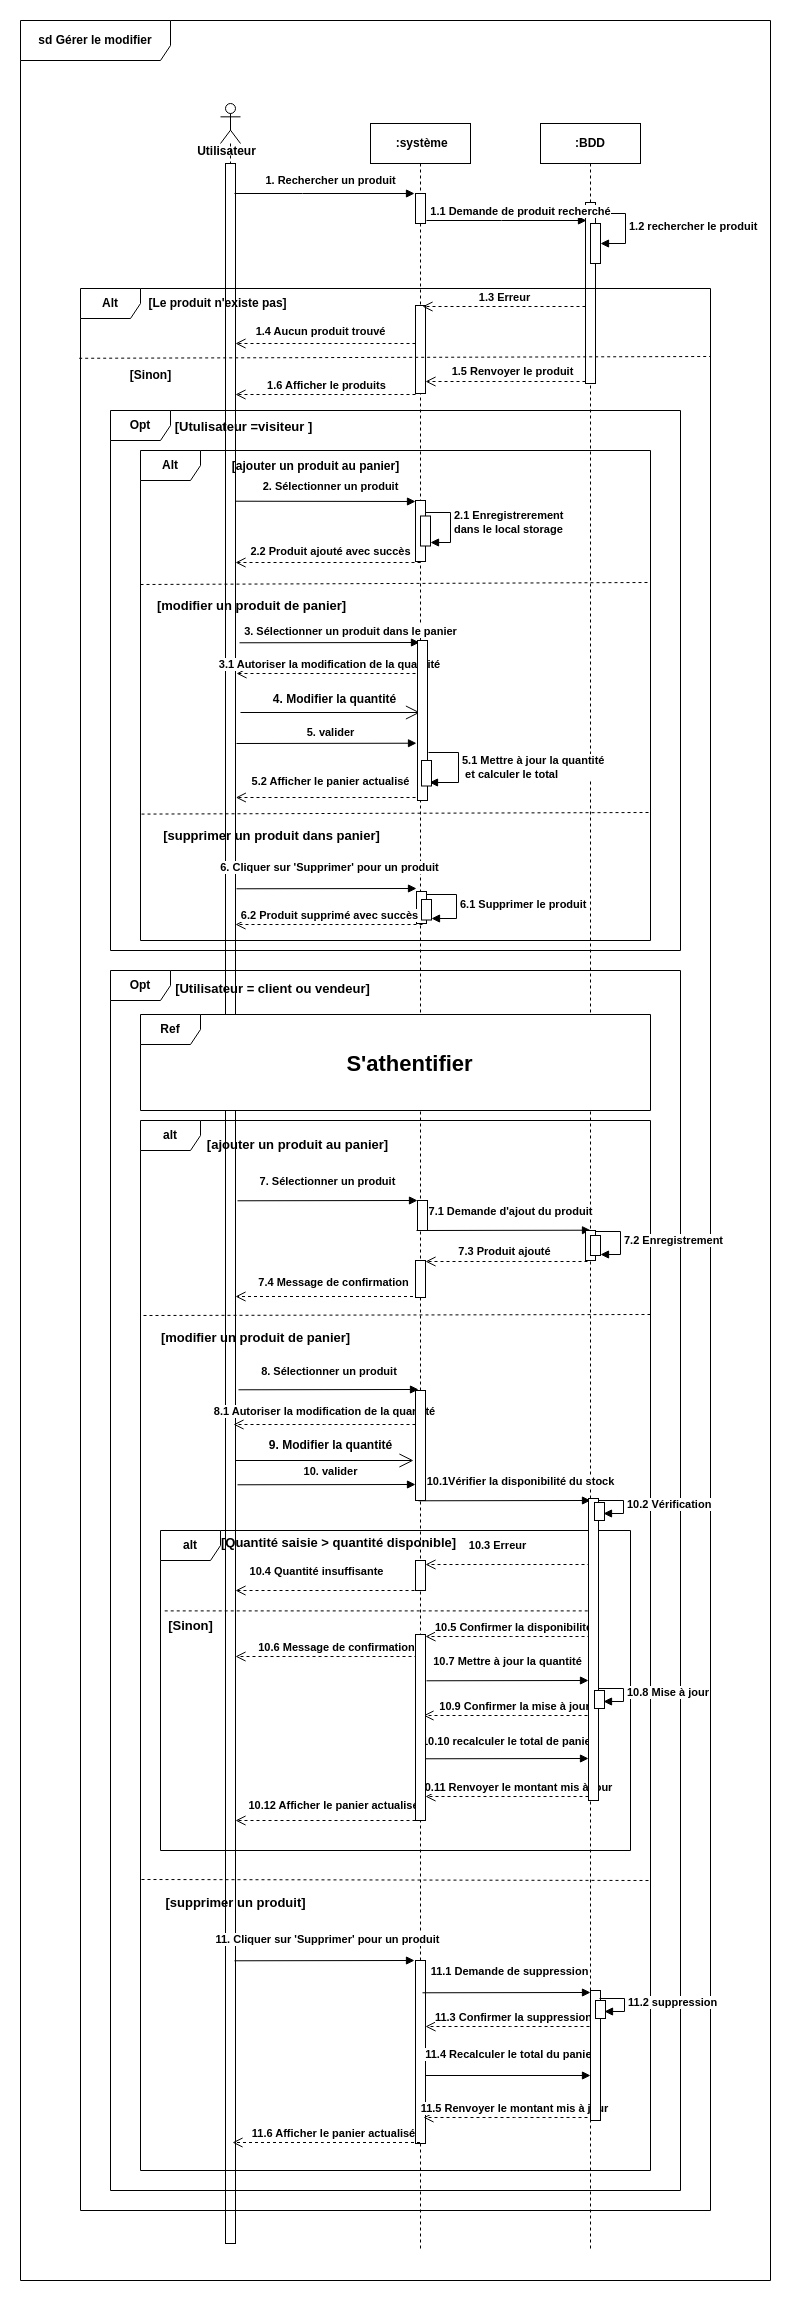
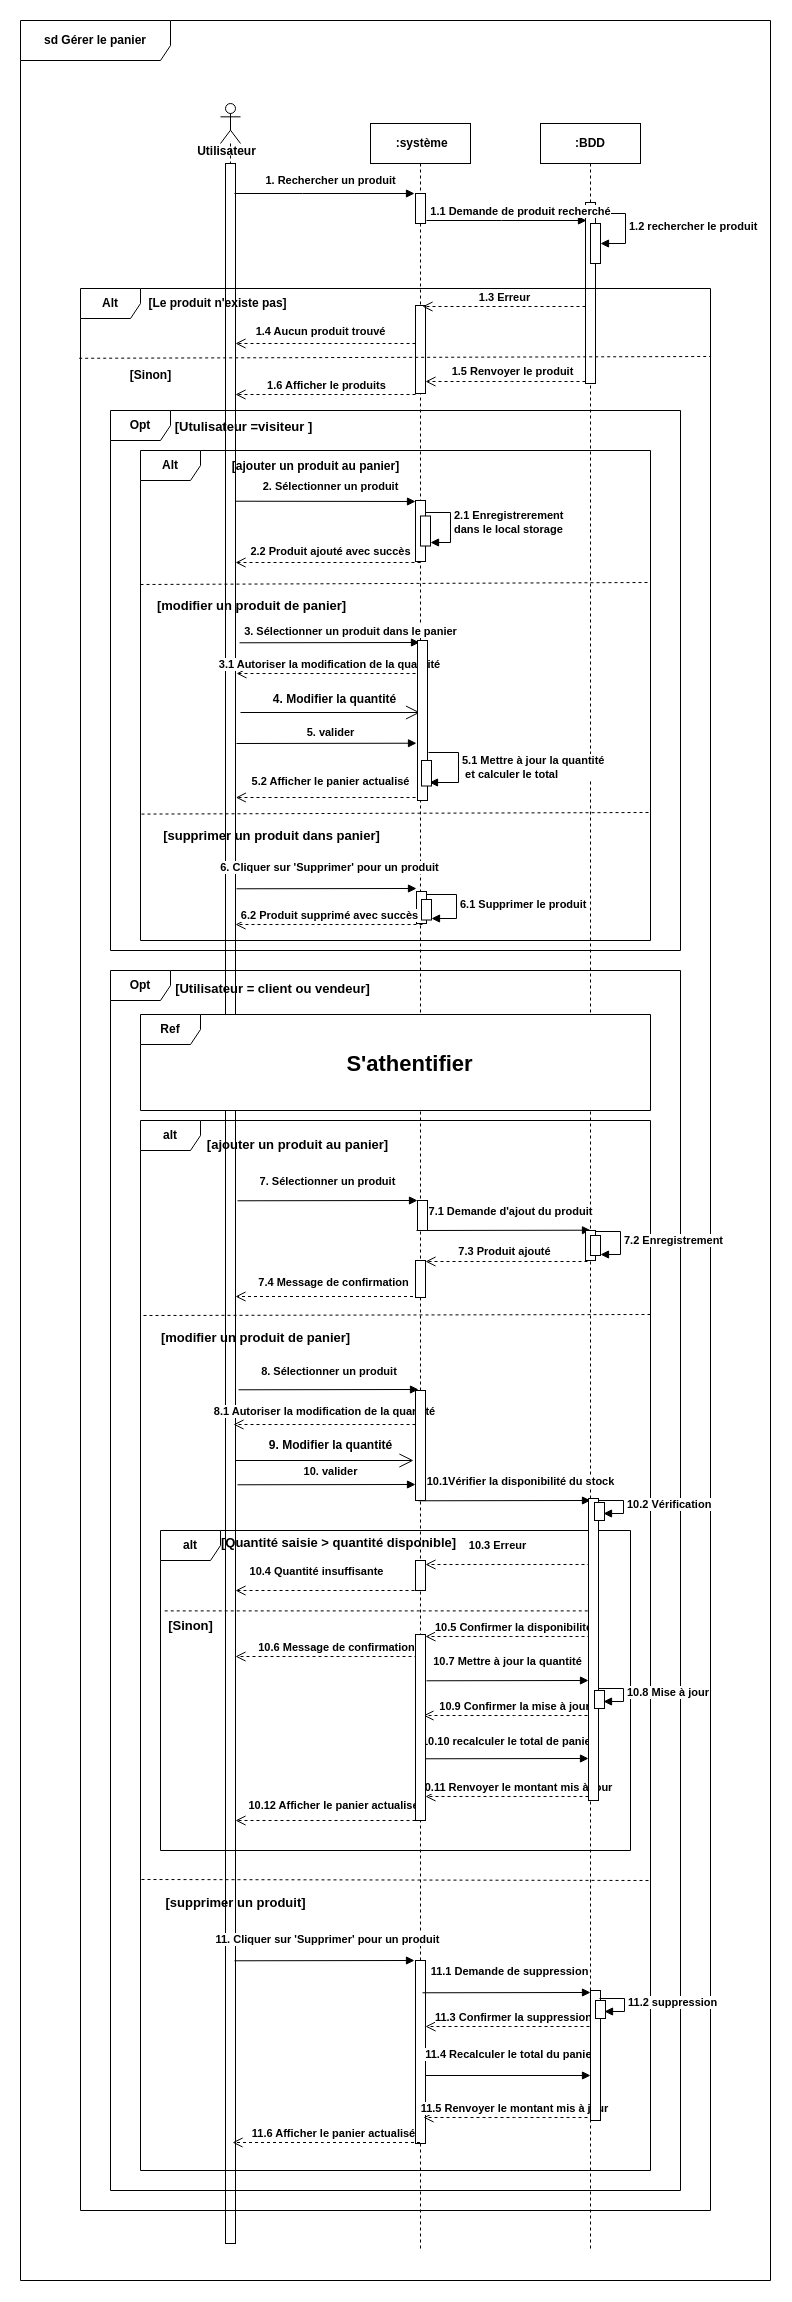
- <mxCell id="101" value="&lt;b&gt;sd Gérer le modifier&lt;/b&gt;" style="shape=umlFrame;whiteSpace=wrap;html=1;pointerEvents=0;width=150;height=40;" vertex="1" parent="1"><mxGeometry x="20" y="20" width="750" height="2260" as="geometry" /></mxCell>
+ <mxCell id="101" value="&lt;b&gt;sd Gérer le panier&lt;/b&gt;" style="shape=umlFrame;whiteSpace=wrap;html=1;pointerEvents=0;width=150;height=40;" vertex="1" parent="1"><mxGeometry x="20" y="20" width="750" height="2260" as="geometry" /></mxCell>
